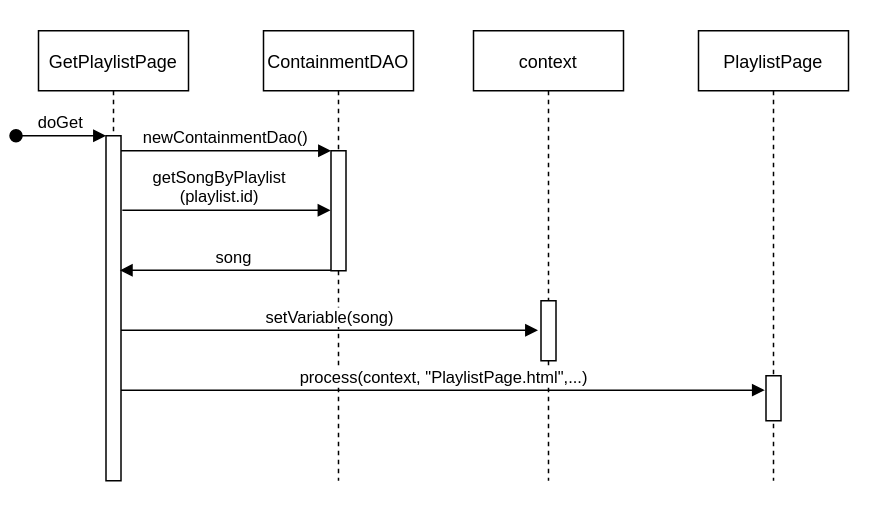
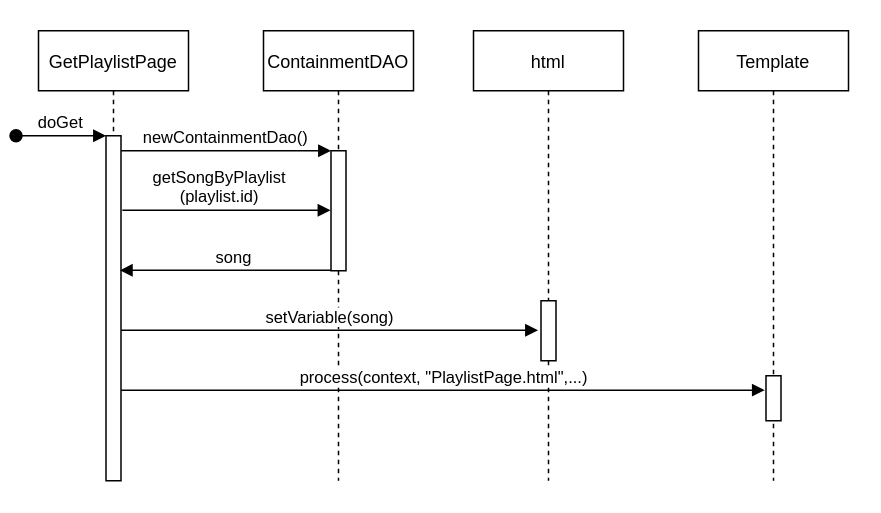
- <mxCell id="8" value="context" style="shape=umlLifeline;perimeter=lifelinePerimeter;container=1;collapsible=0;recursiveResize=0;rounded=0;shadow=0;strokeWidth=1;" parent="1" vertex="1"><mxGeometry x="310" y="20" width="100" height="300" as="geometry" /></mxCell>
+ <mxCell id="8" value="html" style="shape=umlLifeline;perimeter=lifelinePerimeter;container=1;collapsible=0;recursiveResize=0;rounded=0;shadow=0;strokeWidth=1;" parent="1" vertex="1"><mxGeometry x="310" y="20" width="100" height="300" as="geometry" /></mxCell>
- <mxCell id="10" value="PlaylistPage" style="shape=umlLifeline;perimeter=lifelinePerimeter;container=1;collapsible=0;recursiveResize=0;rounded=0;shadow=0;strokeWidth=1;" parent="1" vertex="1"><mxGeometry x="460" y="20" width="100" height="300" as="geometry" /></mxCell>
+ <mxCell id="10" value="Template" style="shape=umlLifeline;perimeter=lifelinePerimeter;container=1;collapsible=0;recursiveResize=0;rounded=0;shadow=0;strokeWidth=1;" parent="1" vertex="1"><mxGeometry x="460" y="20" width="100" height="300" as="geometry" /></mxCell>
